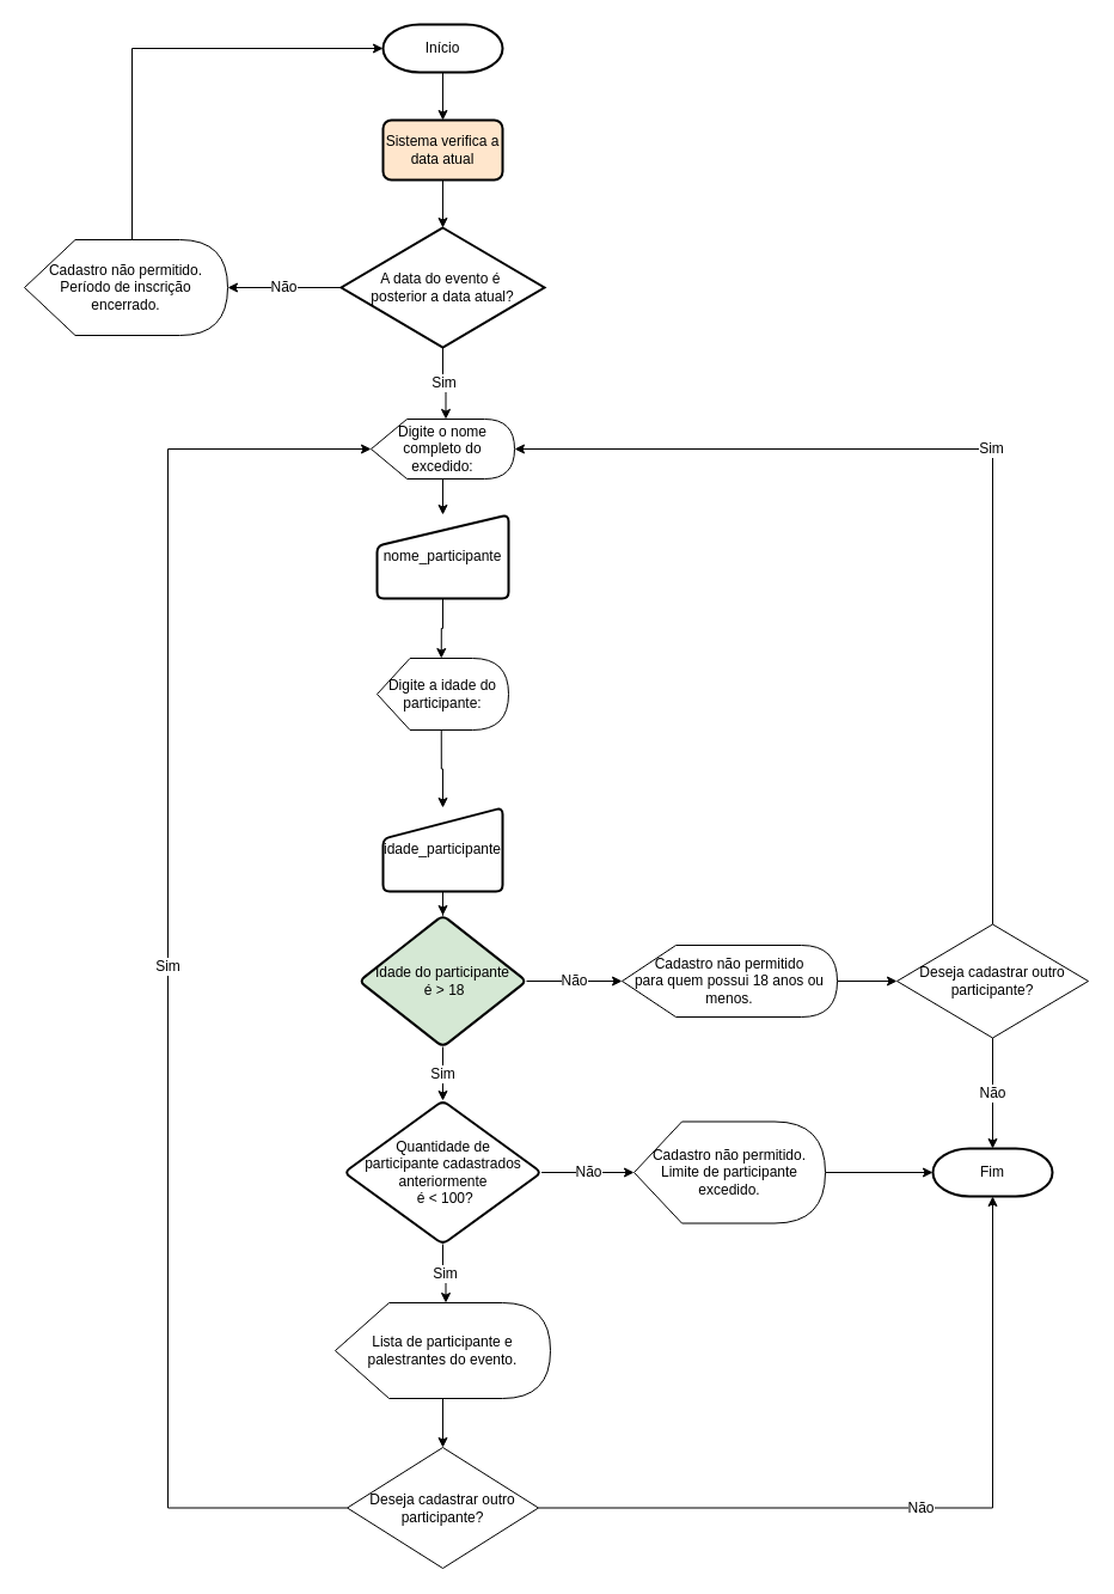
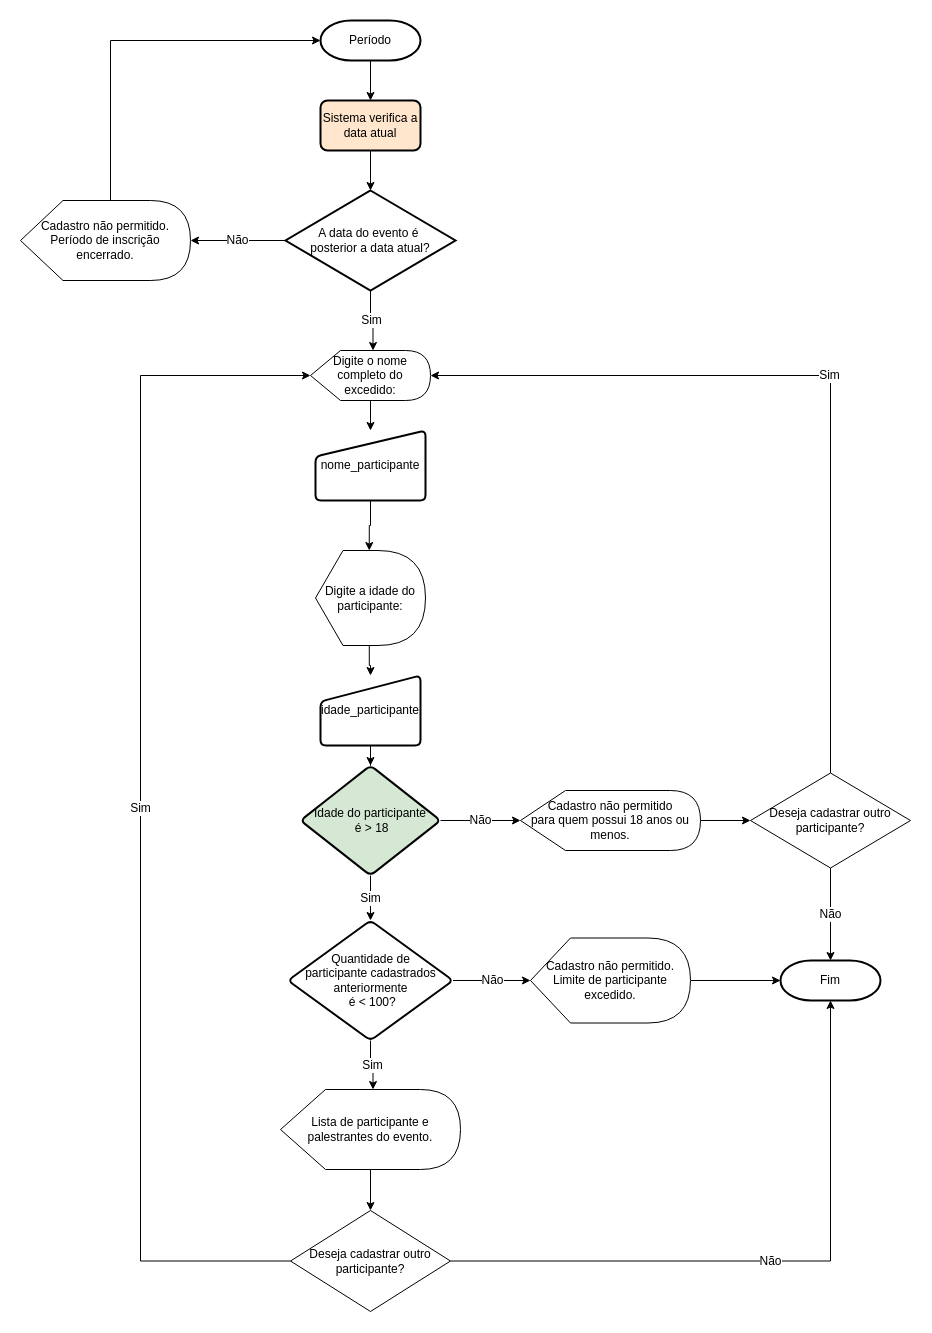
- <mxCell id="3" value="Início" style="strokeWidth=2;html=1;shape=mxgraph.flowchart.terminator;whiteSpace=wrap;" vertex="1" parent="1"><mxGeometry x="320" y="20" width="100" height="40" as="geometry" /></mxCell>
+ <mxCell id="3" value="Período" style="strokeWidth=2;html=1;shape=mxgraph.flowchart.terminator;whiteSpace=wrap;" vertex="1" parent="1"><mxGeometry x="320" y="20" width="100" height="40" as="geometry" /></mxCell>
- <mxCell id="9" value="Digite a idade do participante:" style="shape=display;whiteSpace=wrap;html=1;" vertex="1" parent="1"><mxGeometry x="315" y="550" width="110" height="60" as="geometry" /></mxCell>
+ <mxCell id="9" value="Digite a idade do participante:" style="shape=display;whiteSpace=wrap;html=1;" vertex="1" parent="1"><mxGeometry x="315" y="550" width="110" height="95" as="geometry" /></mxCell>
